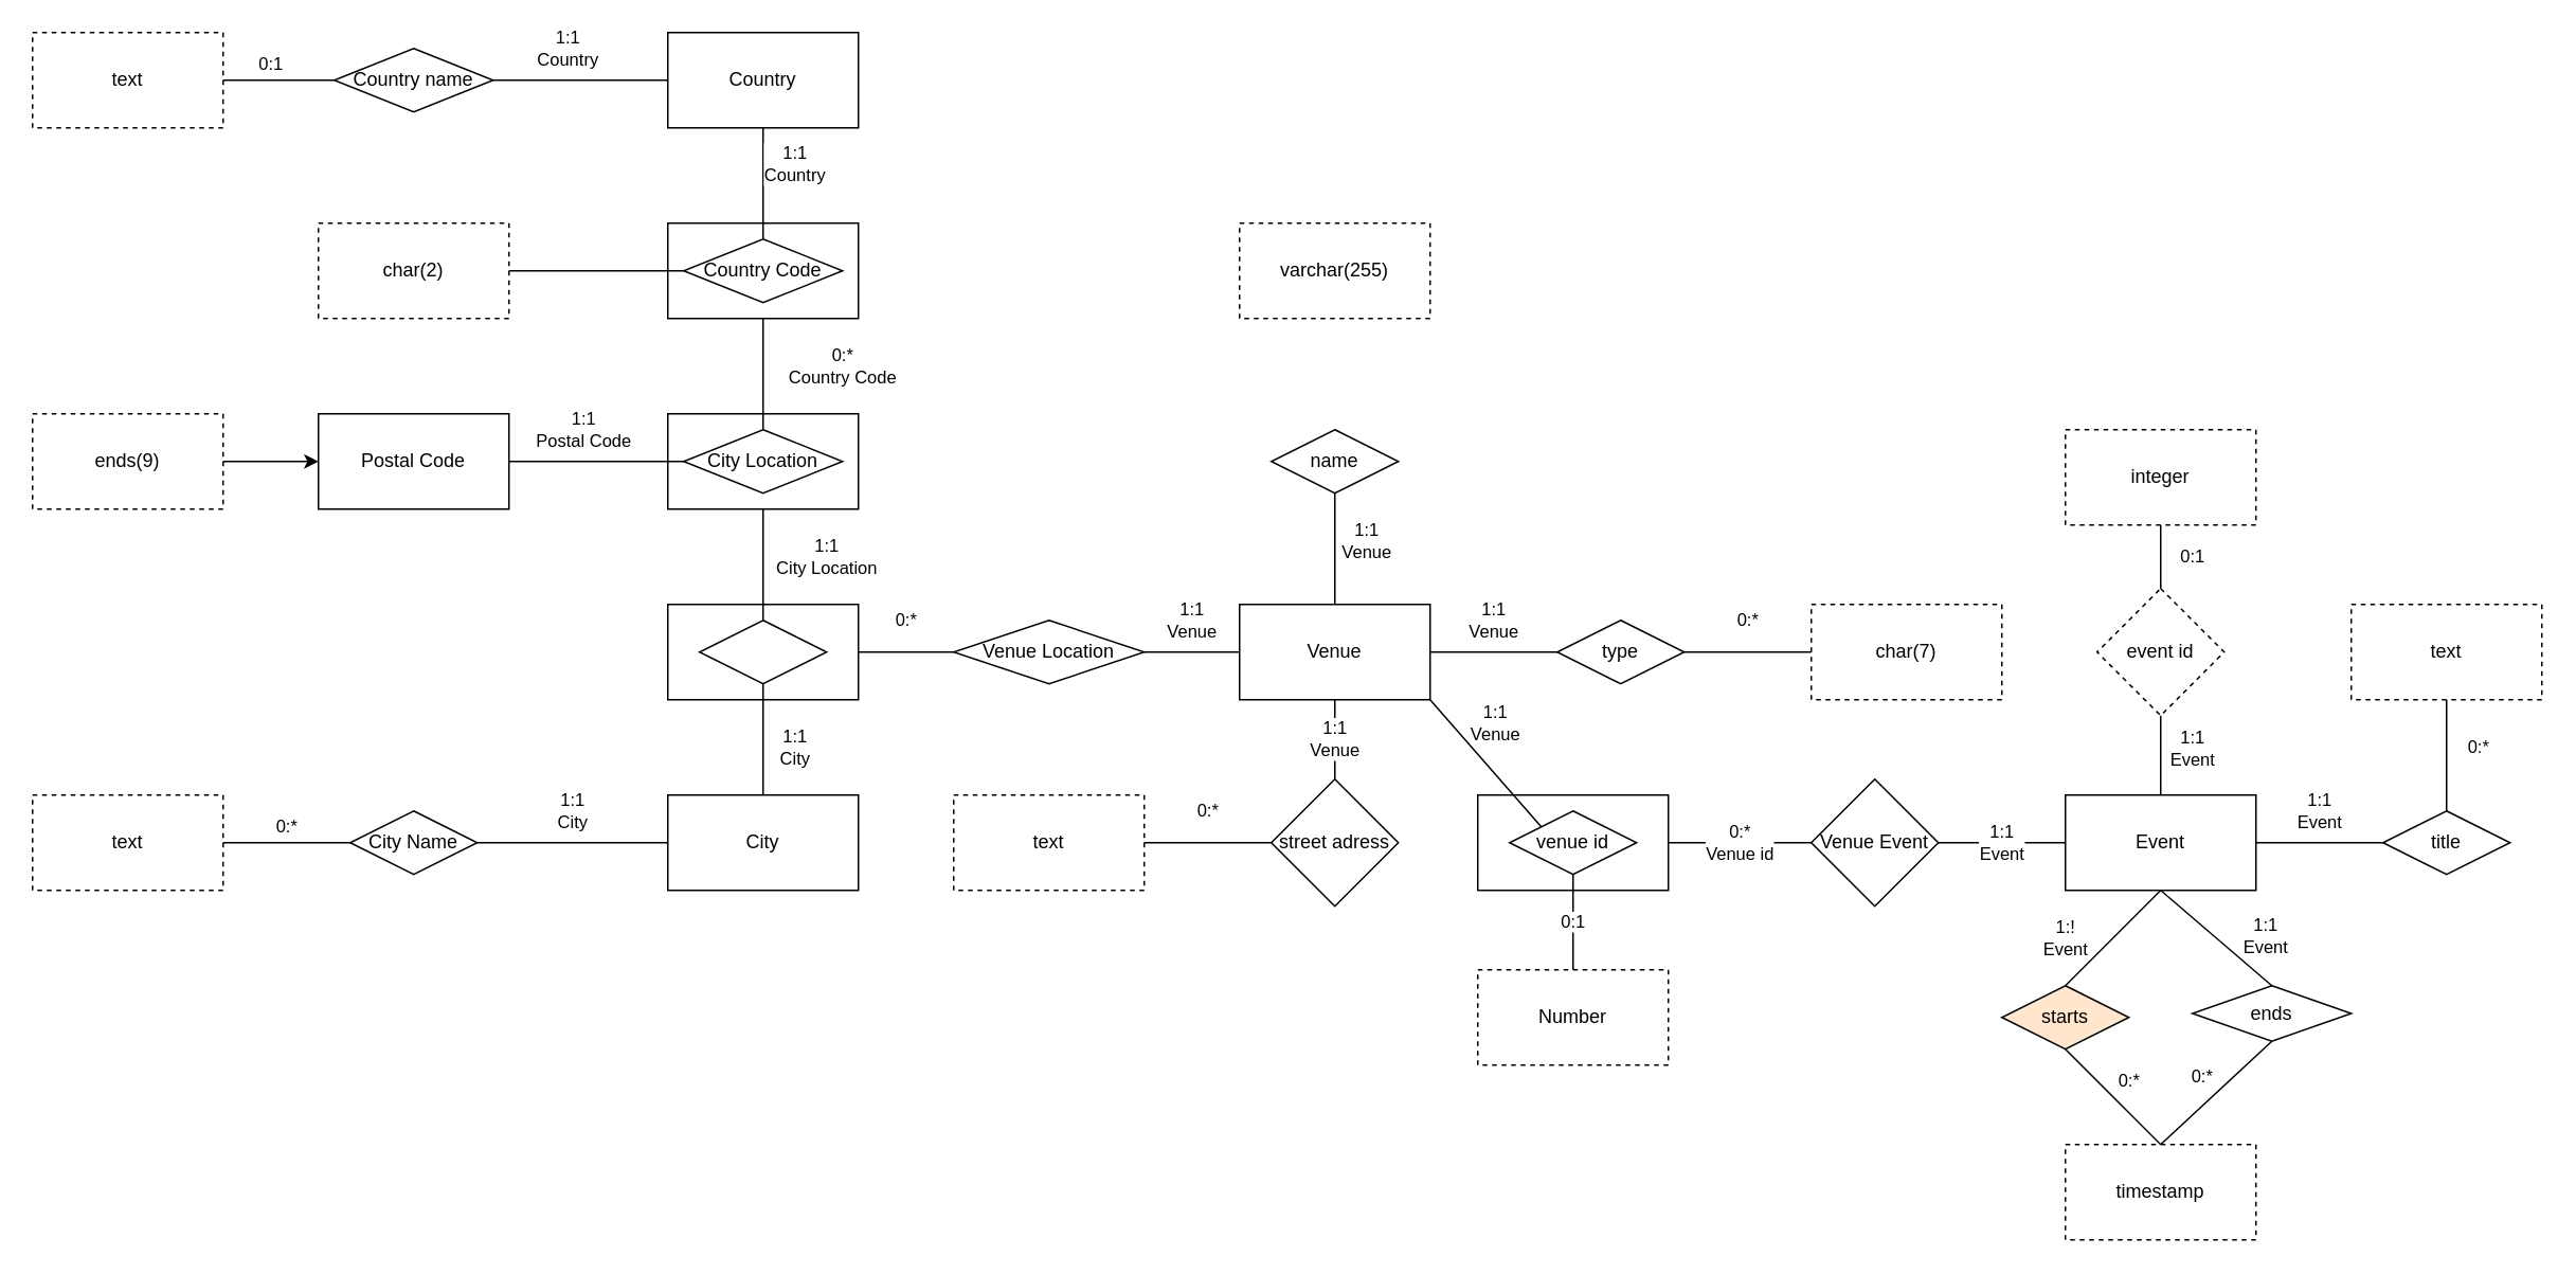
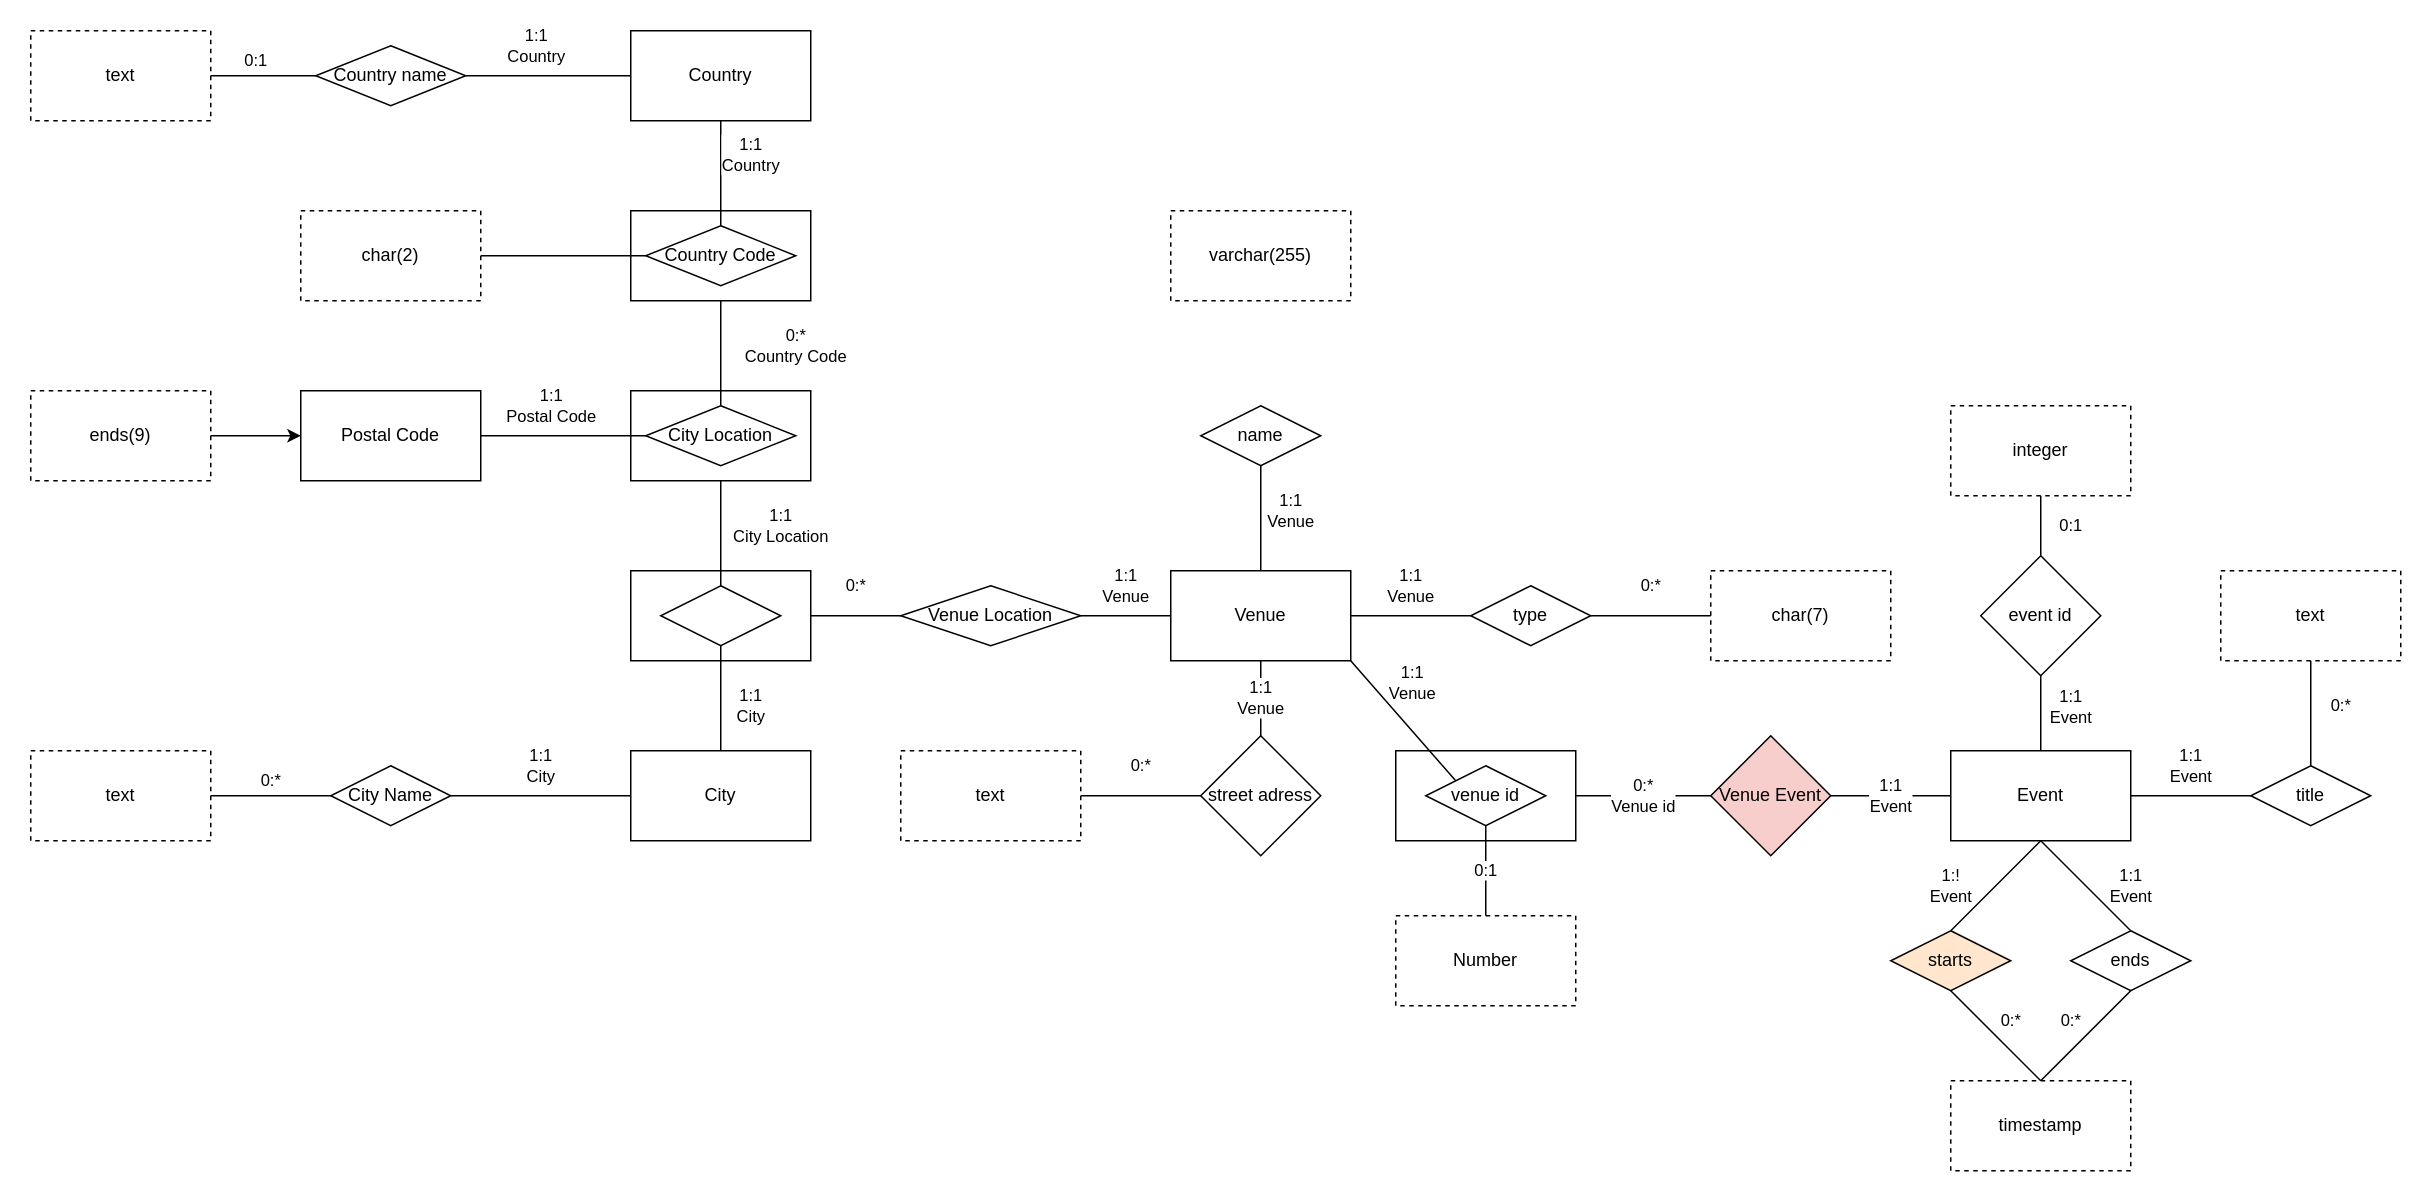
- <mxCell id="38" value="event id" style="rhombus;whiteSpace=wrap;html=1;dashed=1;" vertex="1" parent="1"><mxGeometry x="1320" y="370" width="80" height="80" as="geometry" /></mxCell>
+ <mxCell id="38" value="event id" style="rhombus;whiteSpace=wrap;html=1;" vertex="1" parent="1"><mxGeometry x="1320" y="370" width="80" height="80" as="geometry" /></mxCell>
- <mxCell id="67" value="Venue Event" style="rhombus;whiteSpace=wrap;html=1;" vertex="1" parent="1"><mxGeometry x="1140" y="490" width="80" height="80" as="geometry" /></mxCell>
+ <mxCell id="67" value="Venue Event" style="rhombus;whiteSpace=wrap;html=1;fillColor=#f8cecc;" vertex="1" parent="1"><mxGeometry x="1140" y="490" width="80" height="80" as="geometry" /></mxCell>
- <mxCell id="43" value="ends" style="rhombus;whiteSpace=wrap;html=1;" vertex="1" parent="1"><mxGeometry x="1380" y="620" width="100" height="35" as="geometry" /></mxCell>
+ <mxCell id="43" value="ends" style="rhombus;whiteSpace=wrap;html=1;" vertex="1" parent="1"><mxGeometry x="1380" y="620" width="80" height="40" as="geometry" /></mxCell>
